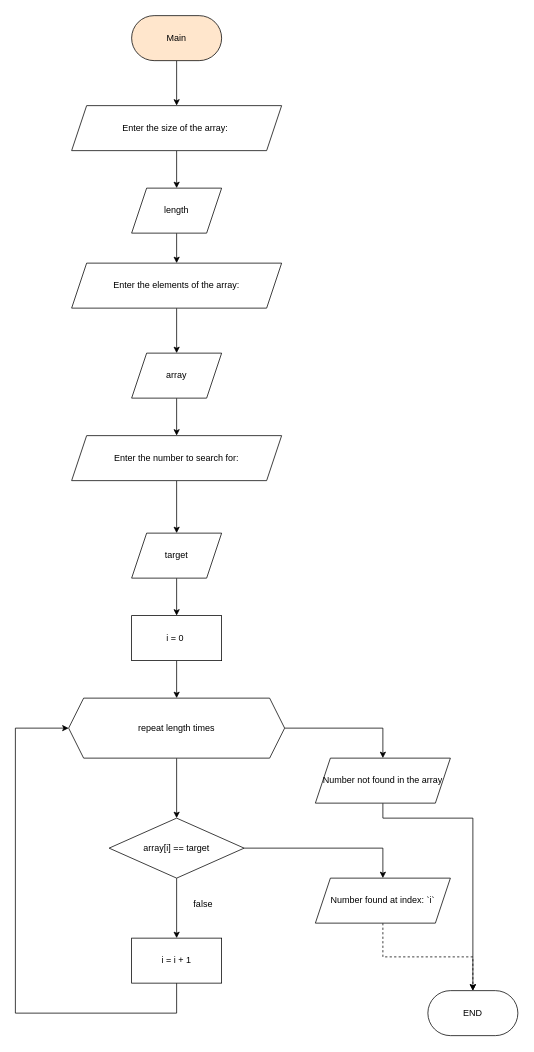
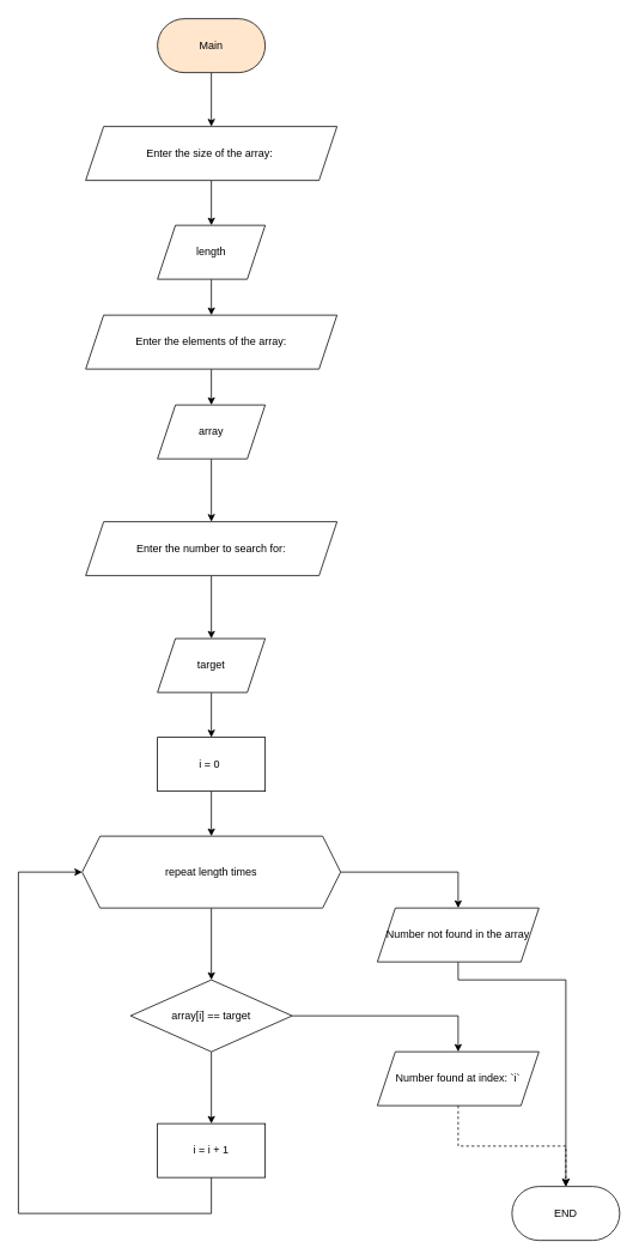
- <mxCell id="11" value="array" style="shape=parallelogram;perimeter=parallelogramPerimeter;whiteSpace=wrap;html=1;fixedSize=1;" vertex="1" parent="1"><mxGeometry x="175" y="470" width="120" height="60" as="geometry" /></mxCell>
+ <mxCell id="11" value="array" style="shape=parallelogram;perimeter=parallelogramPerimeter;whiteSpace=wrap;html=1;fixedSize=1;" vertex="1" parent="1"><mxGeometry x="175" y="450" width="120" height="60" as="geometry" /></mxCell>
- <mxCell id="26" value="false" style="text;html=1;align=center;verticalAlign=middle;resizable=0;points=[];autosize=1;strokeColor=none;fillColor=none;" vertex="1" parent="1"><mxGeometry x="245" y="1190" width="50" height="30" as="geometry" /></mxCell>
